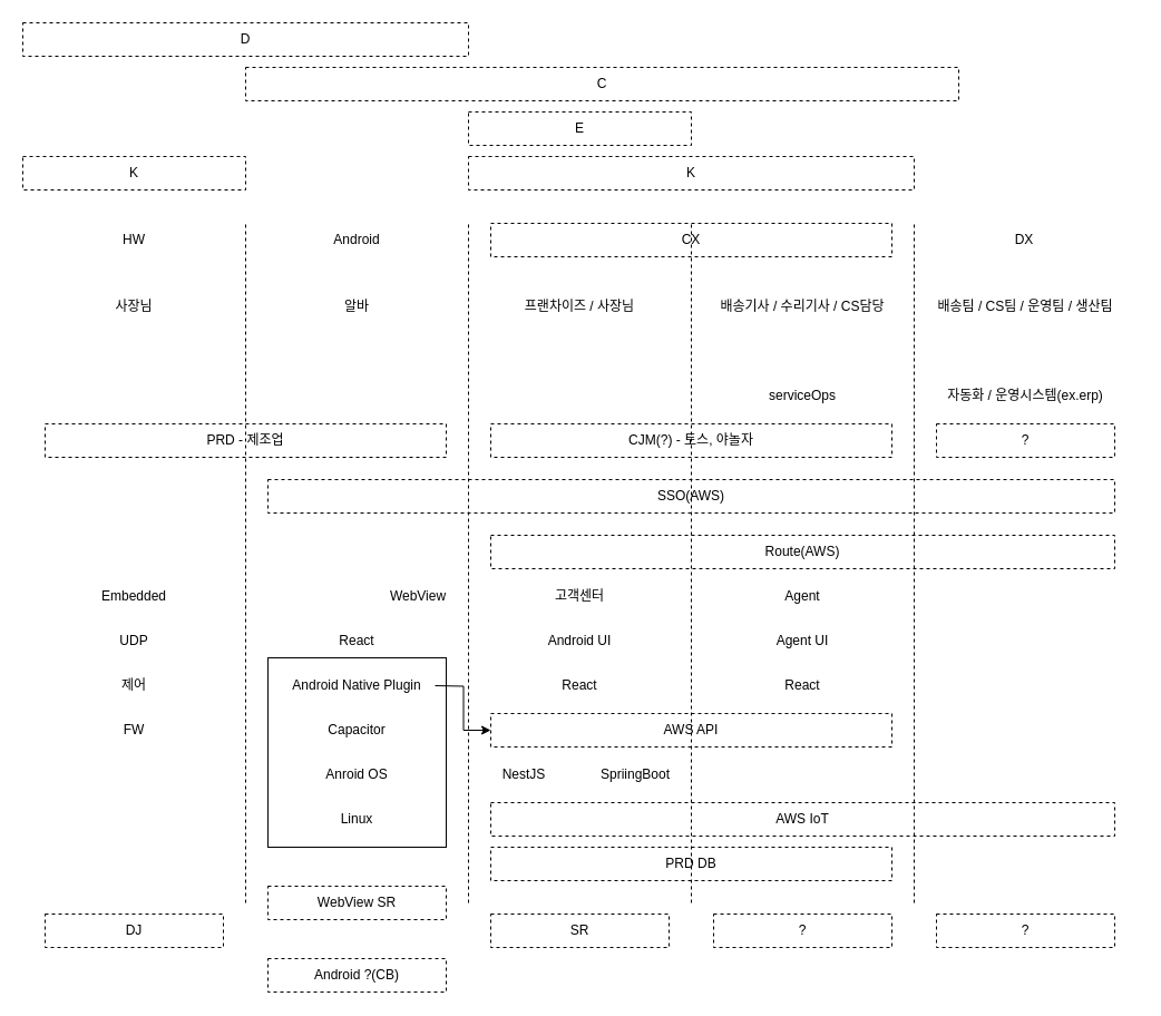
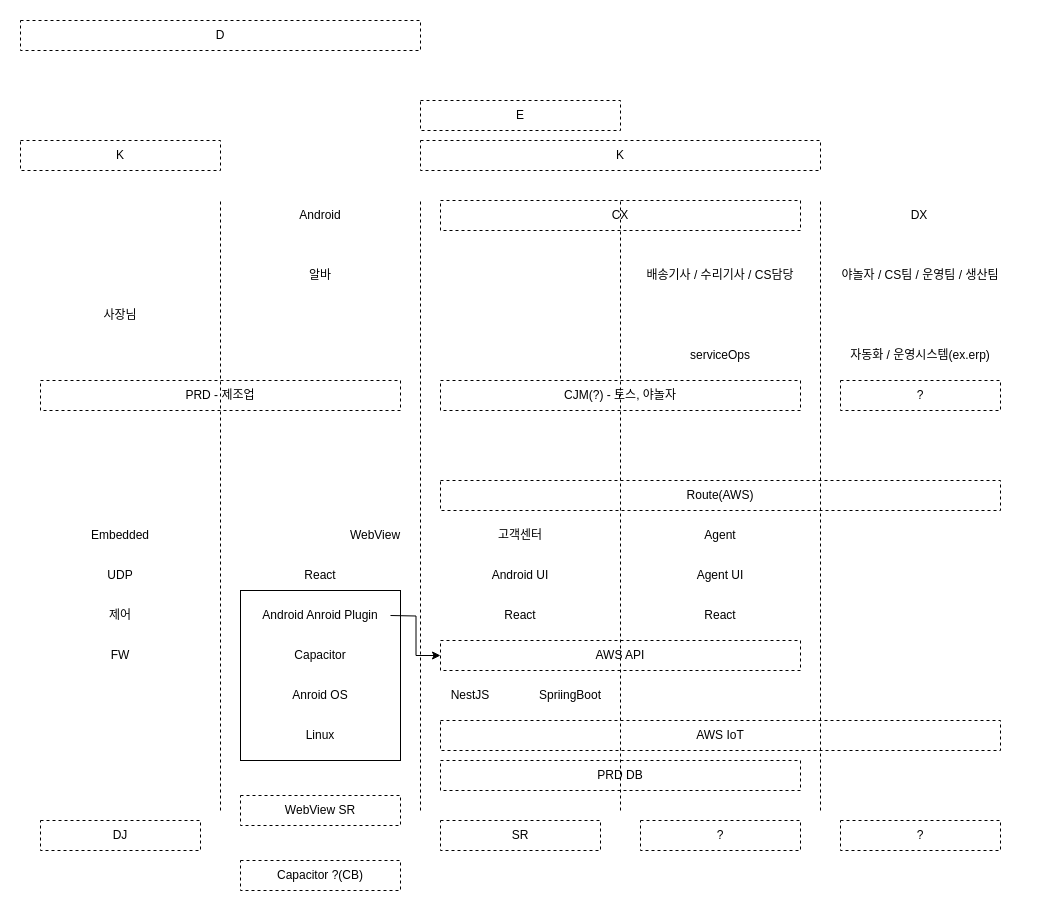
- <mxCell id="41" value="C" style="text;html=1;align=center;verticalAlign=middle;whiteSpace=wrap;rounded=0;dashed=1;strokeColor=default;" vertex="1" parent="1"><mxGeometry x="220" y="60" width="640" height="30" as="geometry" /></mxCell>
- <mxCell id="32" value="HW" style="text;html=1;align=center;verticalAlign=middle;whiteSpace=wrap;rounded=0;" vertex="1" parent="1"><mxGeometry x="90" y="200" width="60" height="30" as="geometry" /></mxCell>
- <mxCell id="49" value="사장님" style="text;html=1;align=center;verticalAlign=middle;whiteSpace=wrap;rounded=0;" vertex="1" parent="1"><mxGeometry x="75" y="260" width="90" height="30" as="geometry" /></mxCell>
+ <mxCell id="49" value="사장님" style="text;html=1;align=center;verticalAlign=middle;whiteSpace=wrap;rounded=0;" vertex="1" parent="1"><mxGeometry x="75" y="300" width="90" height="30" as="geometry" /></mxCell>
- <mxCell id="51" value="프랜차이즈 / 사장님" style="text;html=1;align=center;verticalAlign=middle;whiteSpace=wrap;rounded=0;" vertex="1" parent="1"><mxGeometry x="440" y="260" width="160" height="30" as="geometry" /></mxCell>
- <mxCell id="53" value="배송팀 / CS팀 / 운영팀 / 생산팀" style="text;html=1;align=center;verticalAlign=middle;whiteSpace=wrap;rounded=0;" vertex="1" parent="1"><mxGeometry x="840" y="260" width="160" height="30" as="geometry" /></mxCell>
+ <mxCell id="53" value="야놀자 / CS팀 / 운영팀 / 생산팀" style="text;html=1;align=center;verticalAlign=middle;whiteSpace=wrap;rounded=0;" vertex="1" parent="1"><mxGeometry x="840" y="260" width="160" height="30" as="geometry" /></mxCell>
- <mxCell id="36" value="SSO(AWS)" style="text;html=1;align=center;verticalAlign=middle;whiteSpace=wrap;rounded=0;strokeColor=default;dashed=1;" vertex="1" parent="1"><mxGeometry x="240" y="430" width="760" height="30" as="geometry" /></mxCell>
- <mxCell id="16" value="Android Native Plugin" style="text;html=1;align=center;verticalAlign=middle;whiteSpace=wrap;rounded=0;" vertex="1" parent="1"><mxGeometry x="250" y="600" width="140" height="30" as="geometry" /></mxCell>
+ <mxCell id="16" value="Android Anroid Plugin" style="text;html=1;align=center;verticalAlign=middle;whiteSpace=wrap;rounded=0;" vertex="1" parent="1"><mxGeometry x="250" y="600" width="140" height="30" as="geometry" /></mxCell>
- <mxCell id="46" value="Android ?(CB)" style="text;html=1;align=center;verticalAlign=middle;whiteSpace=wrap;rounded=0;dashed=1;strokeColor=default;" vertex="1" parent="1"><mxGeometry x="240" y="860" width="160" height="30" as="geometry" /></mxCell>
+ <mxCell id="46" value="Capacitor ?(CB)" style="text;html=1;align=center;verticalAlign=middle;whiteSpace=wrap;rounded=0;dashed=1;strokeColor=default;" vertex="1" parent="1"><mxGeometry x="240" y="860" width="160" height="30" as="geometry" /></mxCell>
